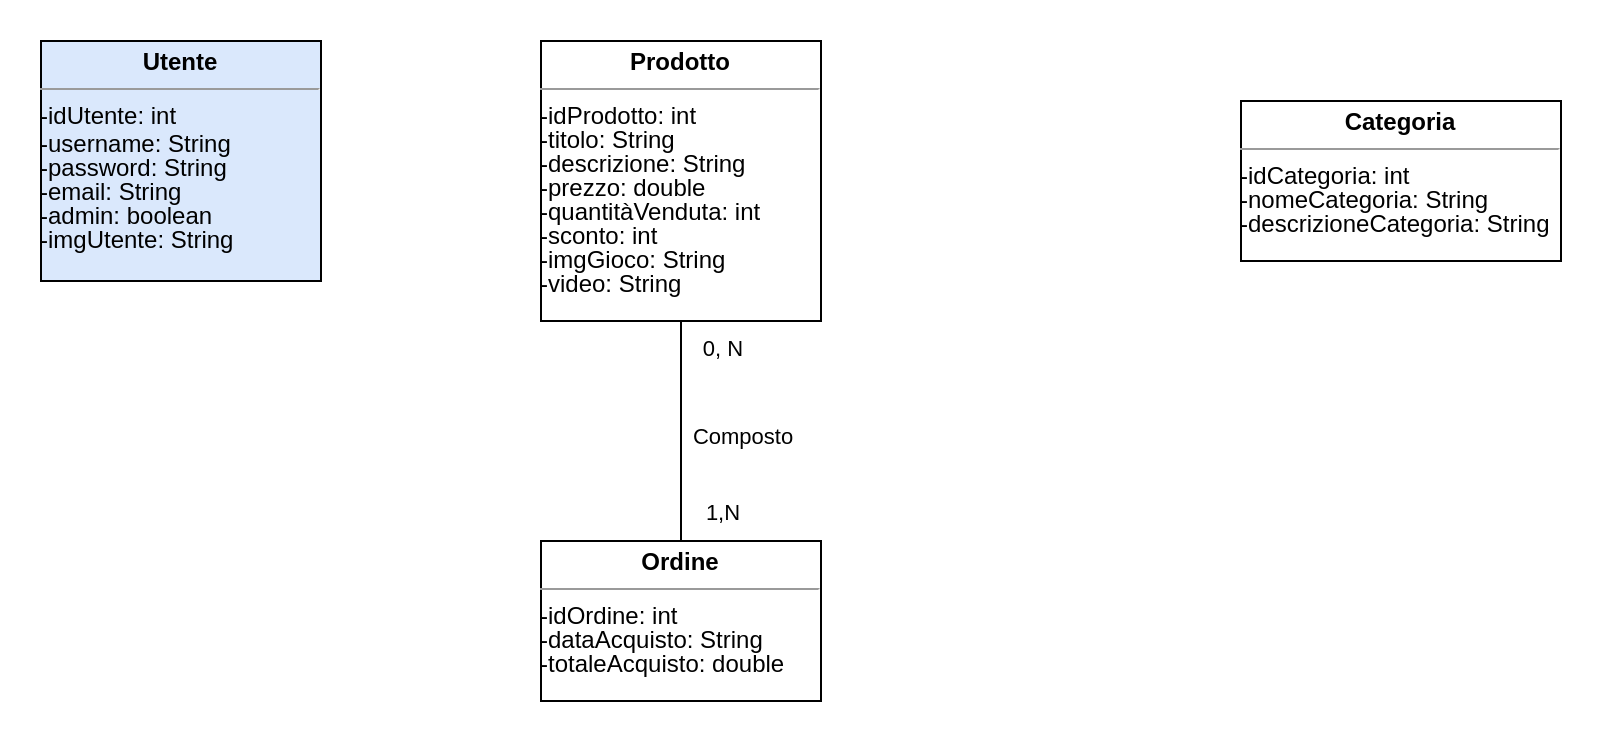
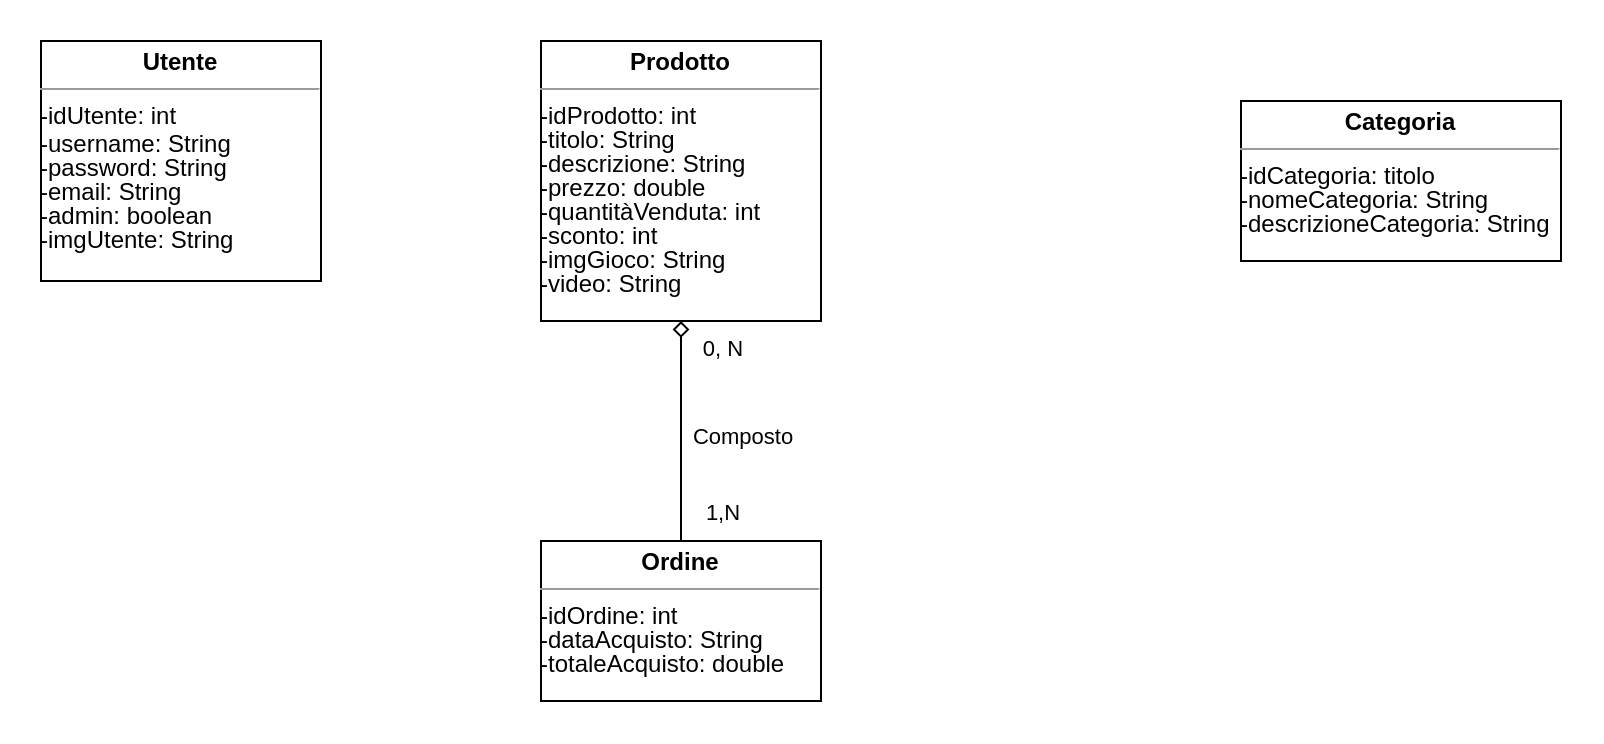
- <mxCell id="3" value="&lt;p style=&quot;margin: 0px ; margin-top: 4px ; text-align: center&quot;&gt;&lt;b&gt;Categoria&lt;/b&gt;&lt;/p&gt;&lt;hr size=&quot;1&quot;&gt;&lt;div style=&quot;height: 2px&quot;&gt;-idCategoria: int&lt;/div&gt;&lt;div style=&quot;height: 2px&quot;&gt;&lt;br&gt;&lt;/div&gt;&lt;div style=&quot;height: 2px&quot;&gt;&lt;br&gt;&lt;/div&gt;&lt;div style=&quot;height: 2px&quot;&gt;&lt;br&gt;&lt;/div&gt;&lt;div style=&quot;height: 2px&quot;&gt;&lt;br&gt;&lt;/div&gt;&lt;div style=&quot;height: 2px&quot;&gt;&lt;br&gt;&lt;/div&gt;&lt;div style=&quot;height: 2px&quot;&gt;-nomeCategoria: String&lt;/div&gt;&lt;div style=&quot;height: 2px&quot;&gt;&lt;br&gt;&lt;/div&gt;&lt;div style=&quot;height: 2px&quot;&gt;&lt;br&gt;&lt;/div&gt;&lt;div style=&quot;height: 2px&quot;&gt;&lt;br&gt;&lt;/div&gt;&lt;div style=&quot;height: 2px&quot;&gt;&lt;br&gt;&lt;/div&gt;&lt;div style=&quot;height: 2px&quot;&gt;&lt;br&gt;&lt;/div&gt;&lt;div style=&quot;height: 2px&quot;&gt;-descrizioneCategoria: String&lt;/div&gt;" style="verticalAlign=top;align=left;overflow=fill;fontSize=12;fontFamily=Helvetica;html=1;" vertex="1" parent="1"><mxGeometry x="620" y="50" width="160" height="80" as="geometry" /></mxCell>
+ <mxCell id="3" value="&lt;p style=&quot;margin: 0px ; margin-top: 4px ; text-align: center&quot;&gt;&lt;b&gt;Categoria&lt;/b&gt;&lt;/p&gt;&lt;hr size=&quot;1&quot;&gt;&lt;div style=&quot;height: 2px&quot;&gt;-idCategoria: titolo&lt;/div&gt;&lt;div style=&quot;height: 2px&quot;&gt;&lt;br&gt;&lt;/div&gt;&lt;div style=&quot;height: 2px&quot;&gt;&lt;br&gt;&lt;/div&gt;&lt;div style=&quot;height: 2px&quot;&gt;&lt;br&gt;&lt;/div&gt;&lt;div style=&quot;height: 2px&quot;&gt;&lt;br&gt;&lt;/div&gt;&lt;div style=&quot;height: 2px&quot;&gt;&lt;br&gt;&lt;/div&gt;&lt;div style=&quot;height: 2px&quot;&gt;-nomeCategoria: String&lt;/div&gt;&lt;div style=&quot;height: 2px&quot;&gt;&lt;br&gt;&lt;/div&gt;&lt;div style=&quot;height: 2px&quot;&gt;&lt;br&gt;&lt;/div&gt;&lt;div style=&quot;height: 2px&quot;&gt;&lt;br&gt;&lt;/div&gt;&lt;div style=&quot;height: 2px&quot;&gt;&lt;br&gt;&lt;/div&gt;&lt;div style=&quot;height: 2px&quot;&gt;&lt;br&gt;&lt;/div&gt;&lt;div style=&quot;height: 2px&quot;&gt;-descrizioneCategoria: String&lt;/div&gt;" style="verticalAlign=top;align=left;overflow=fill;fontSize=12;fontFamily=Helvetica;html=1;" vertex="1" parent="1"><mxGeometry x="620" y="50" width="160" height="80" as="geometry" /></mxCell>
- <mxCell id="2" value="&lt;p style=&quot;margin: 0px ; margin-top: 4px ; text-align: center&quot;&gt;&lt;b&gt;Utente&lt;/b&gt;&lt;/p&gt;&lt;hr size=&quot;1&quot;&gt;&lt;div style=&quot;height: 2px&quot;&gt;-idUtente: int&lt;/div&gt;&lt;div style=&quot;height: 2px&quot;&gt;&lt;br&gt;&lt;/div&gt;&lt;div style=&quot;height: 2px&quot;&gt;&lt;br&gt;&lt;/div&gt;&lt;div style=&quot;height: 2px&quot;&gt;&lt;br&gt;&lt;/div&gt;&lt;div style=&quot;height: 2px&quot;&gt;&lt;br&gt;&lt;/div&gt;&lt;div style=&quot;height: 2px&quot;&gt;&lt;br&gt;&lt;/div&gt;&lt;div style=&quot;height: 2px&quot;&gt;&lt;br&gt;&lt;/div&gt;&lt;div style=&quot;height: 2px&quot;&gt;-username: String&lt;/div&gt;&lt;div style=&quot;height: 2px&quot;&gt;&lt;br&gt;&lt;/div&gt;&lt;div style=&quot;height: 2px&quot;&gt;&lt;br&gt;&lt;/div&gt;&lt;div style=&quot;height: 2px&quot;&gt;&lt;br&gt;&lt;/div&gt;&lt;div style=&quot;height: 2px&quot;&gt;&lt;br&gt;&lt;/div&gt;&lt;div style=&quot;height: 2px&quot;&gt;&lt;br&gt;&lt;/div&gt;&lt;div style=&quot;height: 2px&quot;&gt;-password: String&lt;/div&gt;&lt;div style=&quot;height: 2px&quot;&gt;&lt;br&gt;&lt;/div&gt;&lt;div style=&quot;height: 2px&quot;&gt;&lt;br&gt;&lt;/div&gt;&lt;div style=&quot;height: 2px&quot;&gt;&lt;br&gt;&lt;/div&gt;&lt;div style=&quot;height: 2px&quot;&gt;&lt;br&gt;&lt;/div&gt;&lt;div style=&quot;height: 2px&quot;&gt;&lt;br&gt;&lt;/div&gt;&lt;div style=&quot;height: 2px&quot;&gt;-email: String&lt;/div&gt;&lt;div style=&quot;height: 2px&quot;&gt;&lt;br&gt;&lt;/div&gt;&lt;div style=&quot;height: 2px&quot;&gt;&lt;br&gt;&lt;/div&gt;&lt;div style=&quot;height: 2px&quot;&gt;&lt;br&gt;&lt;/div&gt;&lt;div style=&quot;height: 2px&quot;&gt;&lt;br&gt;&lt;/div&gt;&lt;div style=&quot;height: 2px&quot;&gt;&lt;br&gt;&lt;/div&gt;&lt;div style=&quot;height: 2px&quot;&gt;-admin: boolean&lt;/div&gt;&lt;div style=&quot;height: 2px&quot;&gt;&lt;br&gt;&lt;/div&gt;&lt;div style=&quot;height: 2px&quot;&gt;&lt;br&gt;&lt;/div&gt;&lt;div style=&quot;height: 2px&quot;&gt;&lt;br&gt;&lt;/div&gt;&lt;div style=&quot;height: 2px&quot;&gt;&lt;br&gt;&lt;/div&gt;&lt;div style=&quot;height: 2px&quot;&gt;&lt;br&gt;&lt;/div&gt;&lt;div style=&quot;height: 2px&quot;&gt;-imgUtente: String&lt;/div&gt;" style="verticalAlign=top;align=left;overflow=fill;fontSize=12;fontFamily=Helvetica;html=1;fillColor=#dae8fc;" vertex="1" parent="1"><mxGeometry x="20" y="20" width="140" height="120" as="geometry" /></mxCell>
+ <mxCell id="2" value="&lt;p style=&quot;margin: 0px ; margin-top: 4px ; text-align: center&quot;&gt;&lt;b&gt;Utente&lt;/b&gt;&lt;/p&gt;&lt;hr size=&quot;1&quot;&gt;&lt;div style=&quot;height: 2px&quot;&gt;-idUtente: int&lt;/div&gt;&lt;div style=&quot;height: 2px&quot;&gt;&lt;br&gt;&lt;/div&gt;&lt;div style=&quot;height: 2px&quot;&gt;&lt;br&gt;&lt;/div&gt;&lt;div style=&quot;height: 2px&quot;&gt;&lt;br&gt;&lt;/div&gt;&lt;div style=&quot;height: 2px&quot;&gt;&lt;br&gt;&lt;/div&gt;&lt;div style=&quot;height: 2px&quot;&gt;&lt;br&gt;&lt;/div&gt;&lt;div style=&quot;height: 2px&quot;&gt;&lt;br&gt;&lt;/div&gt;&lt;div style=&quot;height: 2px&quot;&gt;-username: String&lt;/div&gt;&lt;div style=&quot;height: 2px&quot;&gt;&lt;br&gt;&lt;/div&gt;&lt;div style=&quot;height: 2px&quot;&gt;&lt;br&gt;&lt;/div&gt;&lt;div style=&quot;height: 2px&quot;&gt;&lt;br&gt;&lt;/div&gt;&lt;div style=&quot;height: 2px&quot;&gt;&lt;br&gt;&lt;/div&gt;&lt;div style=&quot;height: 2px&quot;&gt;&lt;br&gt;&lt;/div&gt;&lt;div style=&quot;height: 2px&quot;&gt;-password: String&lt;/div&gt;&lt;div style=&quot;height: 2px&quot;&gt;&lt;br&gt;&lt;/div&gt;&lt;div style=&quot;height: 2px&quot;&gt;&lt;br&gt;&lt;/div&gt;&lt;div style=&quot;height: 2px&quot;&gt;&lt;br&gt;&lt;/div&gt;&lt;div style=&quot;height: 2px&quot;&gt;&lt;br&gt;&lt;/div&gt;&lt;div style=&quot;height: 2px&quot;&gt;&lt;br&gt;&lt;/div&gt;&lt;div style=&quot;height: 2px&quot;&gt;-email: String&lt;/div&gt;&lt;div style=&quot;height: 2px&quot;&gt;&lt;br&gt;&lt;/div&gt;&lt;div style=&quot;height: 2px&quot;&gt;&lt;br&gt;&lt;/div&gt;&lt;div style=&quot;height: 2px&quot;&gt;&lt;br&gt;&lt;/div&gt;&lt;div style=&quot;height: 2px&quot;&gt;&lt;br&gt;&lt;/div&gt;&lt;div style=&quot;height: 2px&quot;&gt;&lt;br&gt;&lt;/div&gt;&lt;div style=&quot;height: 2px&quot;&gt;-admin: boolean&lt;/div&gt;&lt;div style=&quot;height: 2px&quot;&gt;&lt;br&gt;&lt;/div&gt;&lt;div style=&quot;height: 2px&quot;&gt;&lt;br&gt;&lt;/div&gt;&lt;div style=&quot;height: 2px&quot;&gt;&lt;br&gt;&lt;/div&gt;&lt;div style=&quot;height: 2px&quot;&gt;&lt;br&gt;&lt;/div&gt;&lt;div style=&quot;height: 2px&quot;&gt;&lt;br&gt;&lt;/div&gt;&lt;div style=&quot;height: 2px&quot;&gt;-imgUtente: String&lt;/div&gt;" style="verticalAlign=top;align=left;overflow=fill;fontSize=12;fontFamily=Helvetica;html=1;" vertex="1" parent="1"><mxGeometry x="20" y="20" width="140" height="120" as="geometry" /></mxCell>
- <mxCell id="5" style="edgeStyle=orthogonalEdgeStyle;rounded=0;orthogonalLoop=1;jettySize=auto;html=1;exitX=0.5;exitY=0;exitDx=0;exitDy=0;entryX=0.5;entryY=1;entryDx=0;entryDy=0;endArrow=none;endFill=0;" edge="1" parent="1" source="9" target="4"><mxGeometry relative="1" as="geometry" /></mxCell>
+ <mxCell id="5" style="edgeStyle=orthogonalEdgeStyle;rounded=0;orthogonalLoop=1;jettySize=auto;html=1;exitX=0.5;exitY=0;exitDx=0;exitDy=0;entryX=0.5;entryY=1;entryDx=0;entryDy=0;endArrow=diamond;endFill=0;" edge="1" parent="1" source="9" target="4"><mxGeometry relative="1" as="geometry" /></mxCell>
